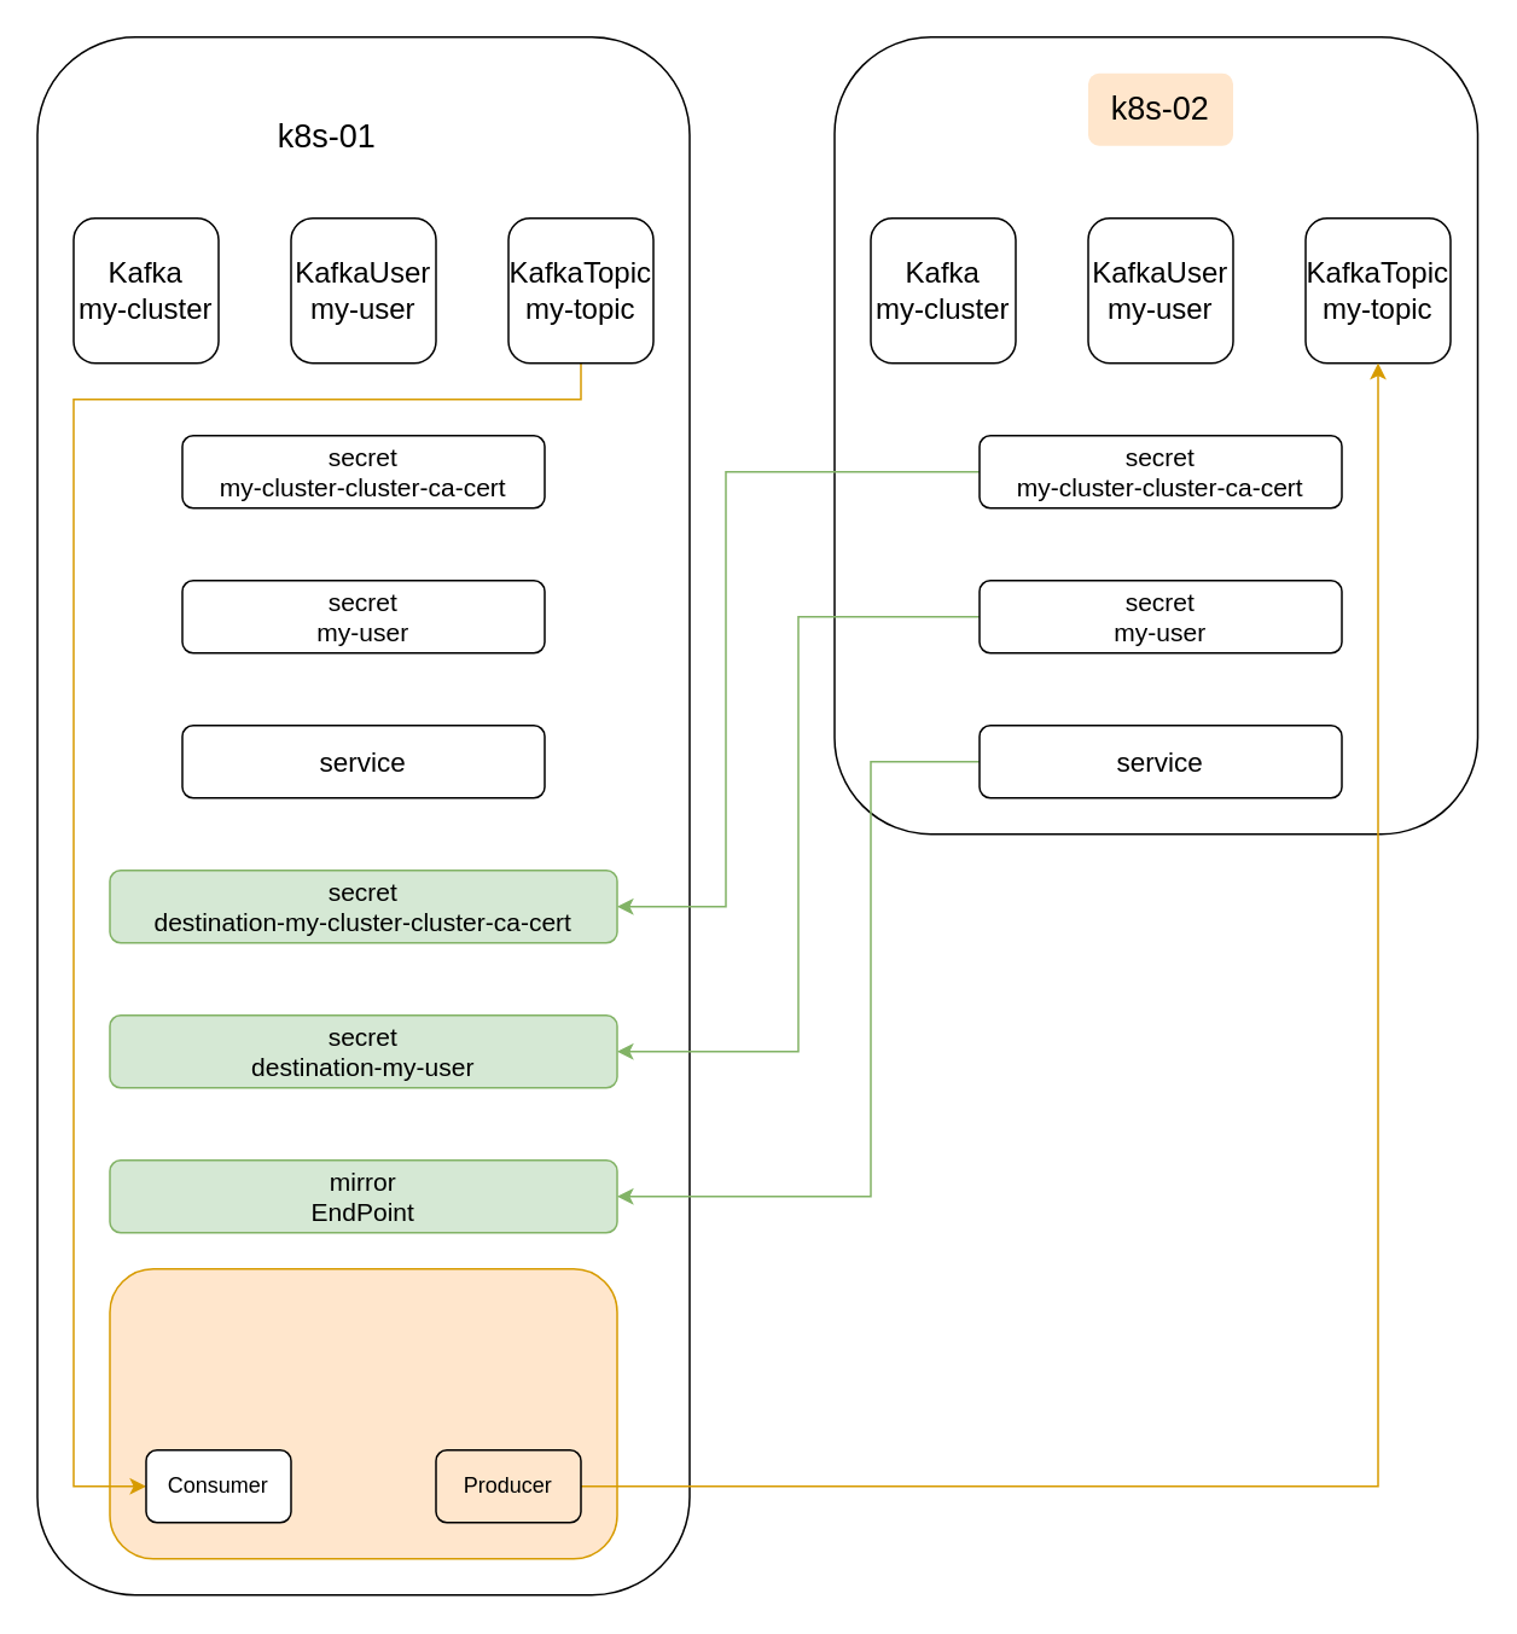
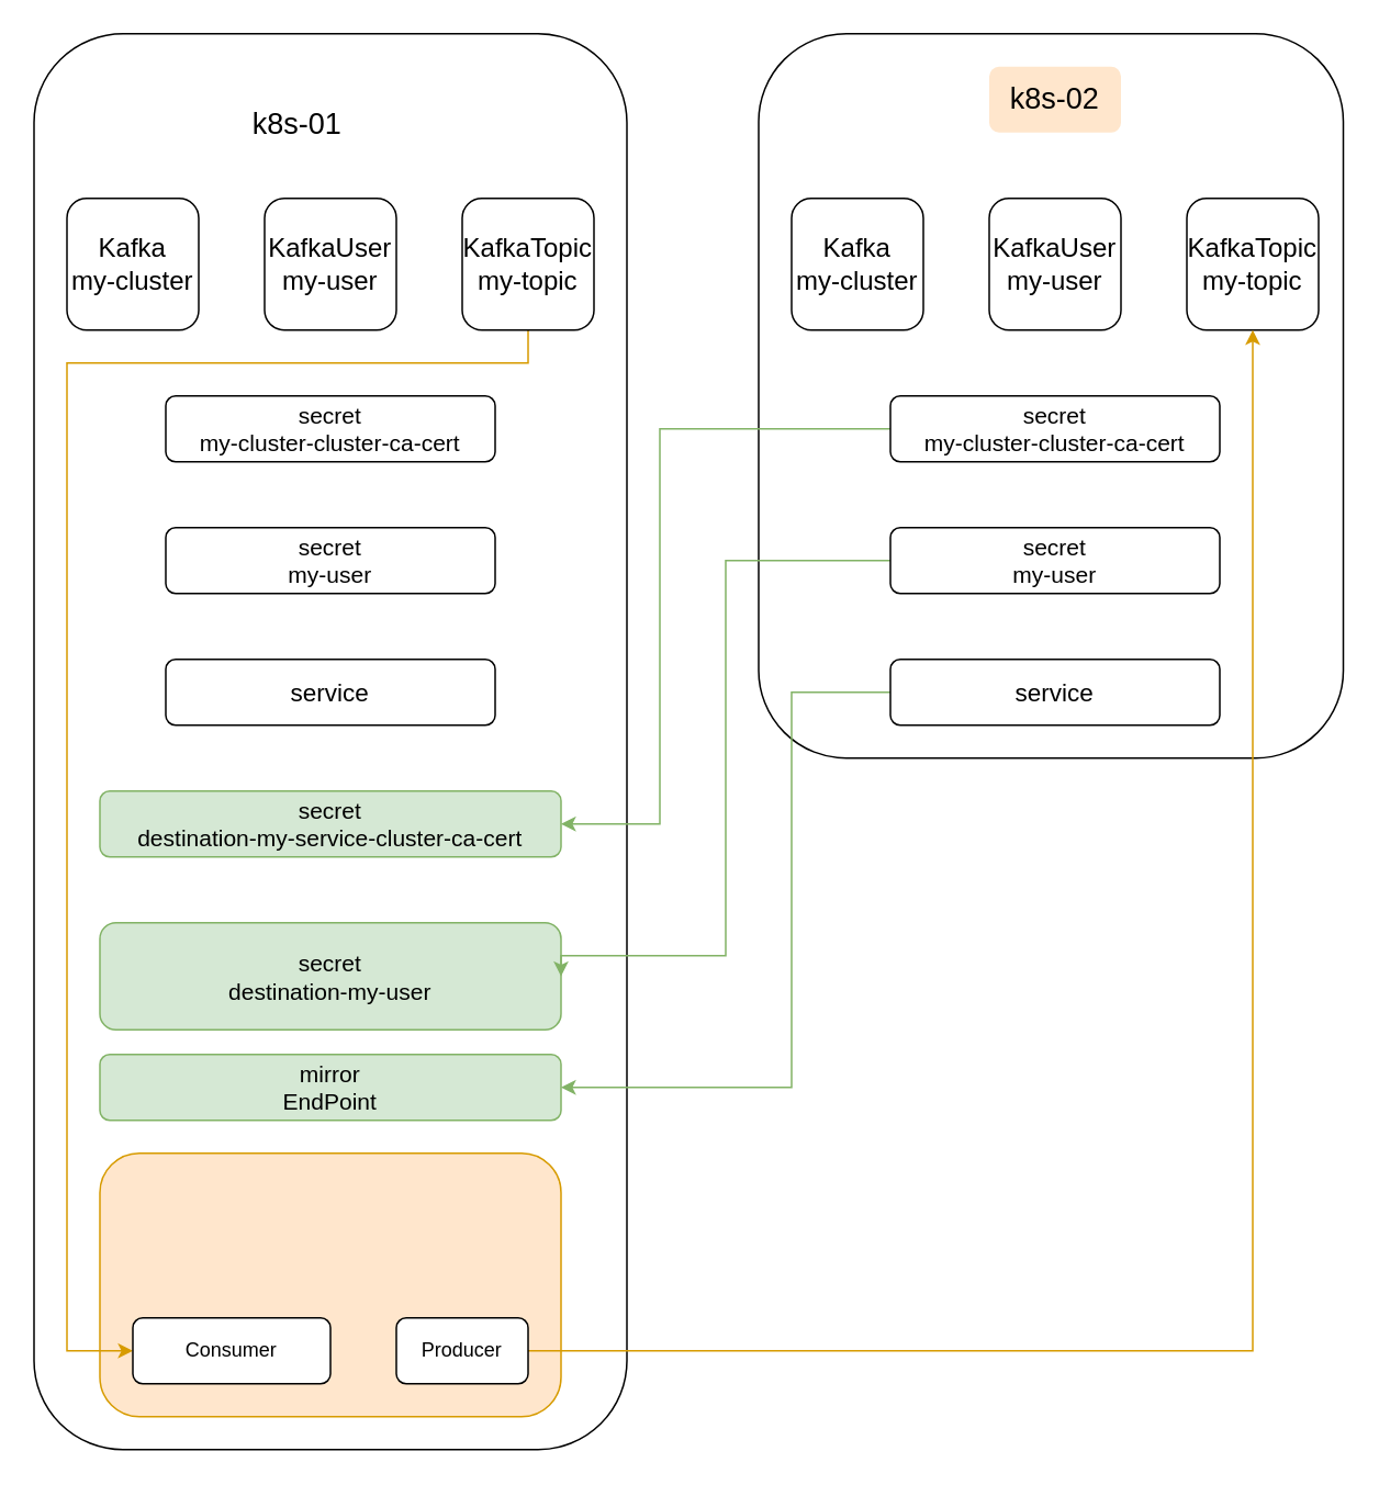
- <mxCell id="9" value="&lt;font style=&quot;font-size: 14px&quot;&gt;secret&lt;br&gt;destination-my-cluster-cluster-ca-cert&lt;/font&gt;" style="rounded=1;whiteSpace=wrap;html=1;fillColor=#d5e8d4;strokeColor=#82b366;" parent="1" vertex="1"><mxGeometry x="60" y="480" width="280" height="40" as="geometry" /></mxCell>
+ <mxCell id="9" value="&lt;font style=&quot;font-size: 14px&quot;&gt;secret&lt;br&gt;destination-my-service-cluster-ca-cert&lt;/font&gt;" style="rounded=1;whiteSpace=wrap;html=1;fillColor=#d5e8d4;strokeColor=#82b366;" parent="1" vertex="1"><mxGeometry x="60" y="480" width="280" height="40" as="geometry" /></mxCell>
- <mxCell id="10" value="&lt;font style=&quot;font-size: 14px&quot;&gt;secret&lt;br&gt;destination-my-user&lt;/font&gt;" style="rounded=1;whiteSpace=wrap;html=1;fillColor=#d5e8d4;strokeColor=#82b366;" parent="1" vertex="1"><mxGeometry x="60" y="560" width="280" height="40" as="geometry" /></mxCell>
+ <mxCell id="10" value="&lt;font style=&quot;font-size: 14px&quot;&gt;secret&lt;br&gt;destination-my-user&lt;/font&gt;" style="rounded=1;whiteSpace=wrap;html=1;fillColor=#d5e8d4;strokeColor=#82b366;" parent="1" vertex="1"><mxGeometry x="60" y="560" width="280" height="65" as="geometry" /></mxCell>
- <mxCell id="26" value="&lt;font style=&quot;font-size: 12px&quot;&gt;Consumer&lt;/font&gt;" style="rounded=1;whiteSpace=wrap;html=1;" vertex="1" parent="1"><mxGeometry x="80" y="800" width="80" height="40" as="geometry" /></mxCell>
+ <mxCell id="26" value="&lt;font style=&quot;font-size: 12px&quot;&gt;Consumer&lt;/font&gt;" style="rounded=1;whiteSpace=wrap;html=1;" vertex="1" parent="1"><mxGeometry x="80" y="800" width="120" height="40" as="geometry" /></mxCell>
- <mxCell id="28" value="Producer" style="rounded=1;whiteSpace=wrap;html=1;fillColor=#ffe6cc;" vertex="1" parent="1"><mxGeometry x="240" y="800" width="80" height="40" as="geometry" /></mxCell>
+ <mxCell id="28" value="Producer" style="rounded=1;whiteSpace=wrap;html=1;" vertex="1" parent="1"><mxGeometry x="240" y="800" width="80" height="40" as="geometry" /></mxCell>
